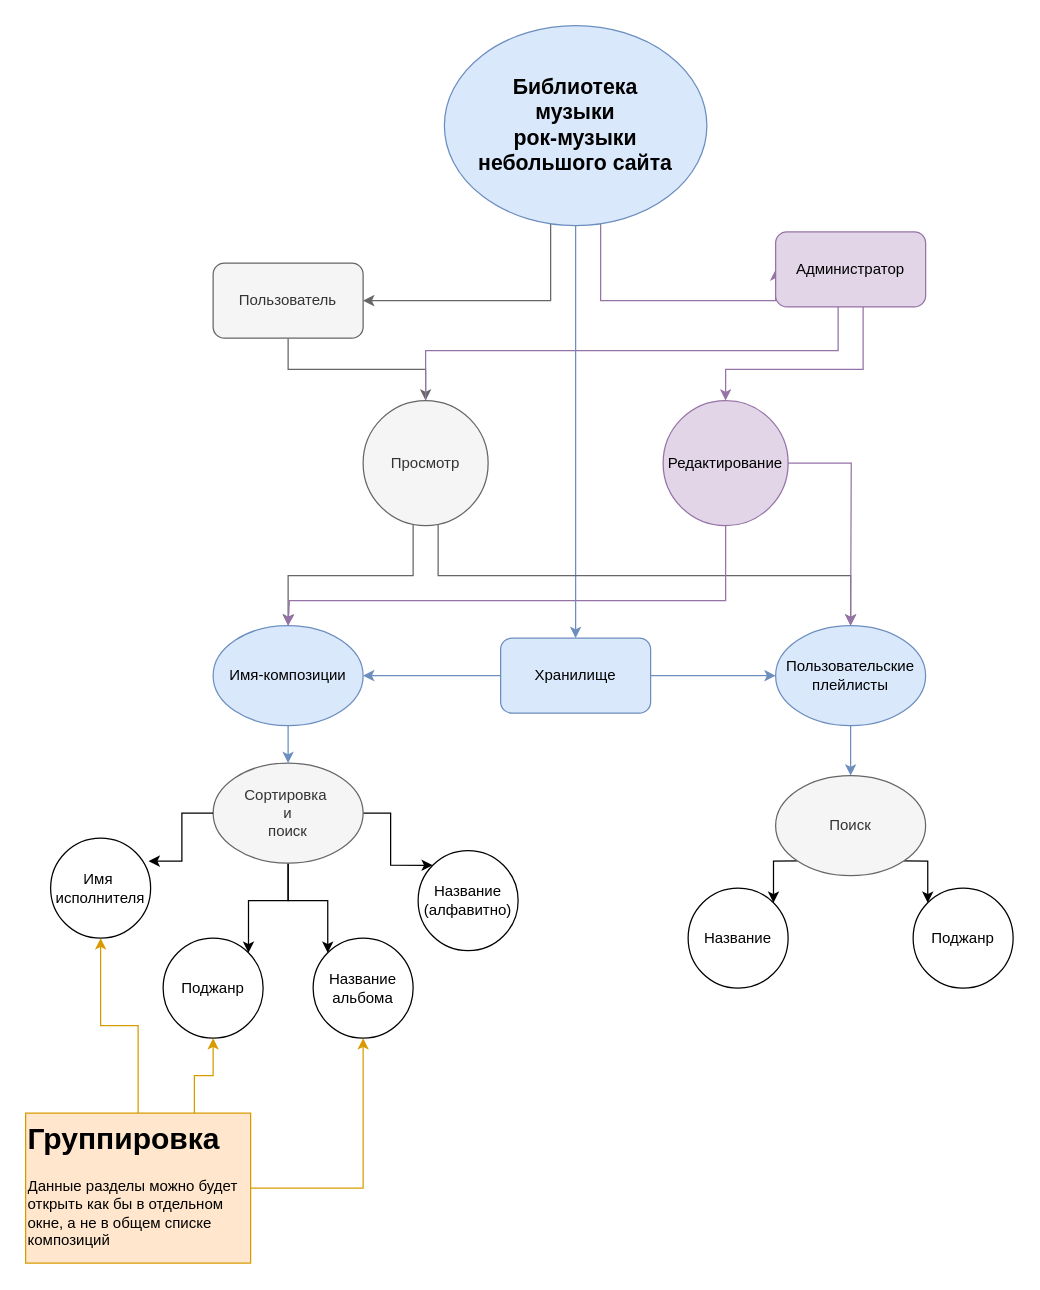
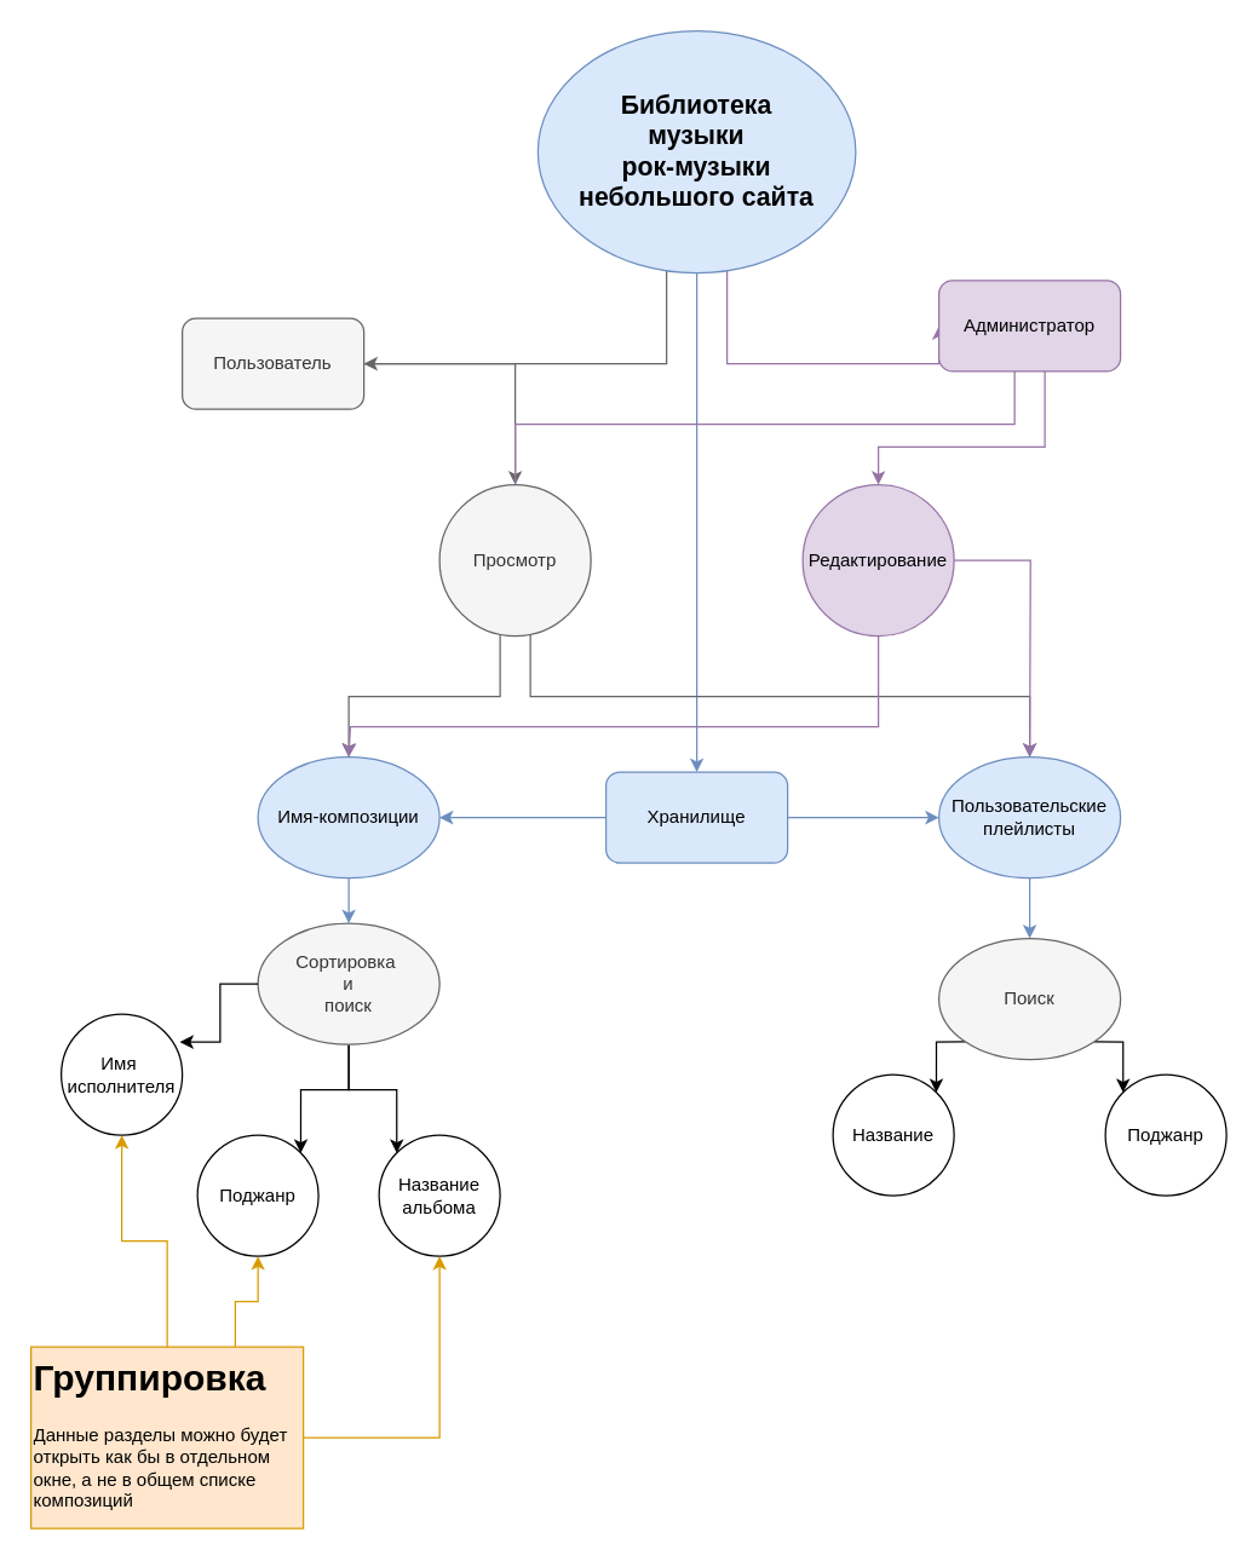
- <mxCell id="29" value="Пользователь" style="rounded=1;whiteSpace=wrap;html=1;fillColor=#f5f5f5;fontColor=#333333;strokeColor=#666666;" vertex="1" parent="1"><mxGeometry x="170" y="210" width="120" height="60" as="geometry" /></mxCell>
+ <mxCell id="29" value="Пользователь" style="rounded=1;whiteSpace=wrap;html=1;fillColor=#f5f5f5;fontColor=#333333;strokeColor=#666666;" vertex="1" parent="1"><mxGeometry x="120" y="210" width="120" height="60" as="geometry" /></mxCell>
- <mxCell id="6" style="edgeStyle=orthogonalEdgeStyle;rounded=0;orthogonalLoop=1;jettySize=auto;html=1;entryX=0;entryY=0;entryDx=0;entryDy=0;" edge="1" parent="1" source="9" target="15"><mxGeometry relative="1" as="geometry" /></mxCell>
- <mxCell id="15" value="Название&lt;div&gt;(алфавитно)&lt;/div&gt;" style="ellipse;whiteSpace=wrap;html=1;aspect=fixed;" vertex="1" parent="1"><mxGeometry x="334" y="680" width="80" height="80" as="geometry" /></mxCell>
